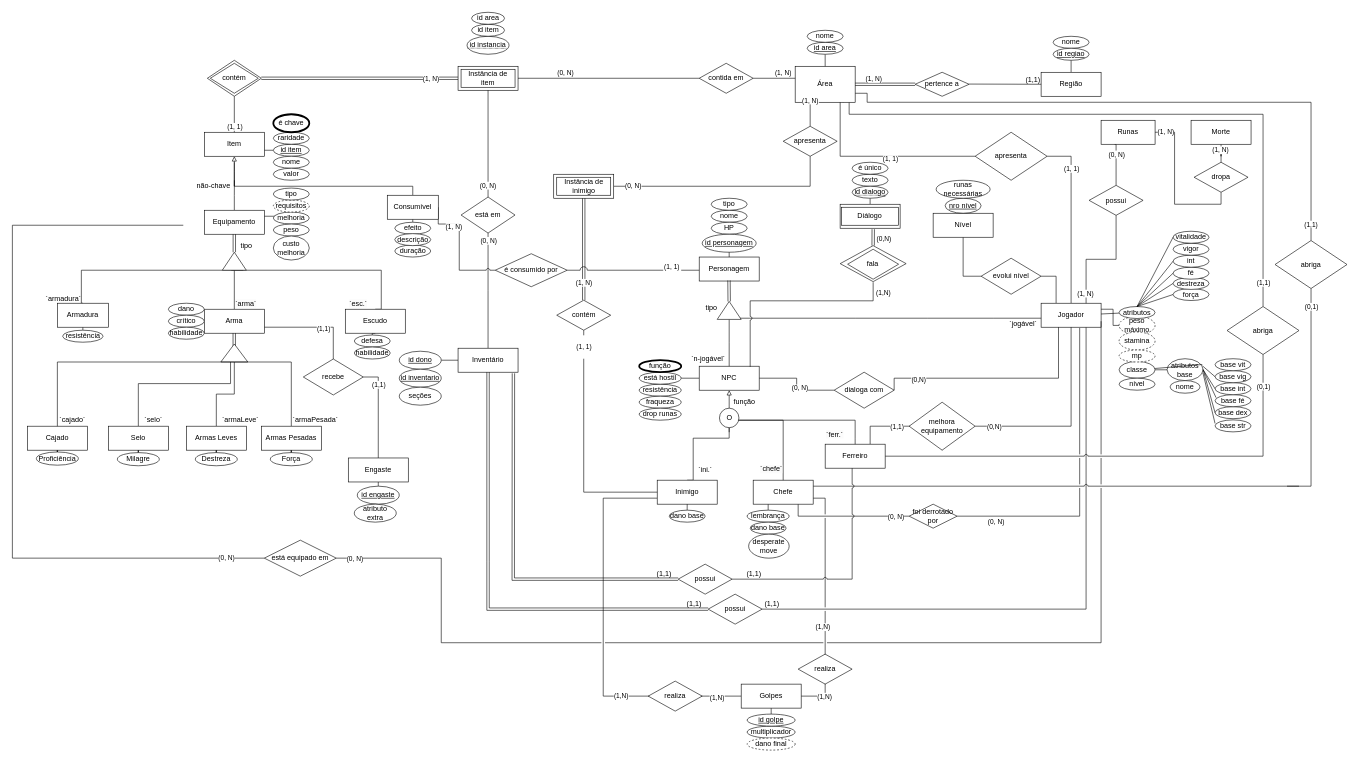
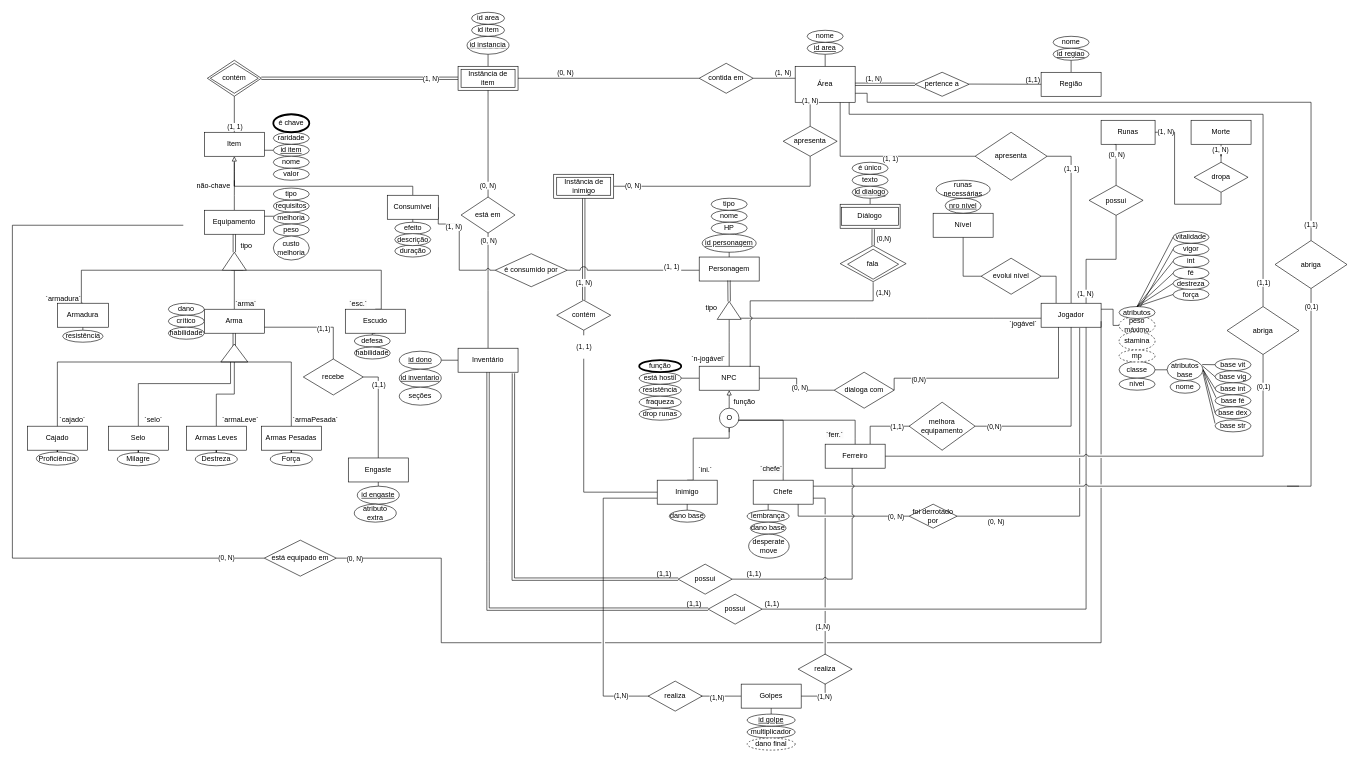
+ <mxCell id="2" style="edgeStyle=orthogonalEdgeStyle;rounded=0;orthogonalLoop=1;jettySize=auto;html=1;exitX=0.5;exitY=0;exitDx=0;exitDy=0;entryX=0.5;entryY=1;entryDx=0;entryDy=0;endArrow=none;endFill=0;" parent="1" source="5" target="72" edge="1"><mxGeometry relative="1" as="geometry" /></mxCell>
- <mxCell id="182" value="requisitos" style="ellipse;whiteSpace=wrap;html=1;align=center;dashed=1;" parent="1" vertex="1"><mxGeometry x="455" y="333" width="60" height="20" as="geometry" /></mxCell>
+ <mxCell id="182" value="requisitos" style="ellipse;whiteSpace=wrap;html=1;align=center;" parent="1" vertex="1"><mxGeometry x="455" y="333" width="60" height="20" as="geometry" /></mxCell>
- <mxCell id="230" value="" style="endArrow=none;html=1;rounded=0;" parent="1" target="54" edge="1" source="228"><mxGeometry width="50" height="50" relative="1" as="geometry"><mxPoint x="1895" y="480" as="sourcePoint" /><mxPoint x="1950" y="403" as="targetPoint" /></mxGeometry></mxCell>
+ <mxCell id="230" value="" style="endArrow=none;html=1;rounded=0;entryX=0;entryY=0.5;entryDx=0;entryDy=0;" parent="1" target="102" edge="1" source="228"><mxGeometry width="50" height="50" relative="1" as="geometry"><mxPoint x="1895" y="480" as="sourcePoint" /><mxPoint x="1950" y="403" as="targetPoint" /></mxGeometry></mxCell>
- <mxCell id="235" value="" style="endArrow=none;html=1;rounded=0;exitX=0.977;exitY=0.266;exitDx=0;exitDy=0;exitPerimeter=0;" parent="1" source="227" target="120" edge="1"><mxGeometry width="50" height="50" relative="1" as="geometry"><mxPoint x="1955" y="540" as="sourcePoint" /><mxPoint x="1965" y="530" as="targetPoint" /></mxGeometry></mxCell>
+ <mxCell id="235" value="" style="endArrow=none;html=1;rounded=0;exitX=0.977;exitY=0.266;exitDx=0;exitDy=0;exitPerimeter=0;entryX=0;entryY=0.5;entryDx=0;entryDy=0;" parent="1" source="227" target="241" edge="1"><mxGeometry width="50" height="50" relative="1" as="geometry"><mxPoint x="1955" y="540" as="sourcePoint" /><mxPoint x="1965" y="530" as="targetPoint" /></mxGeometry></mxCell>
